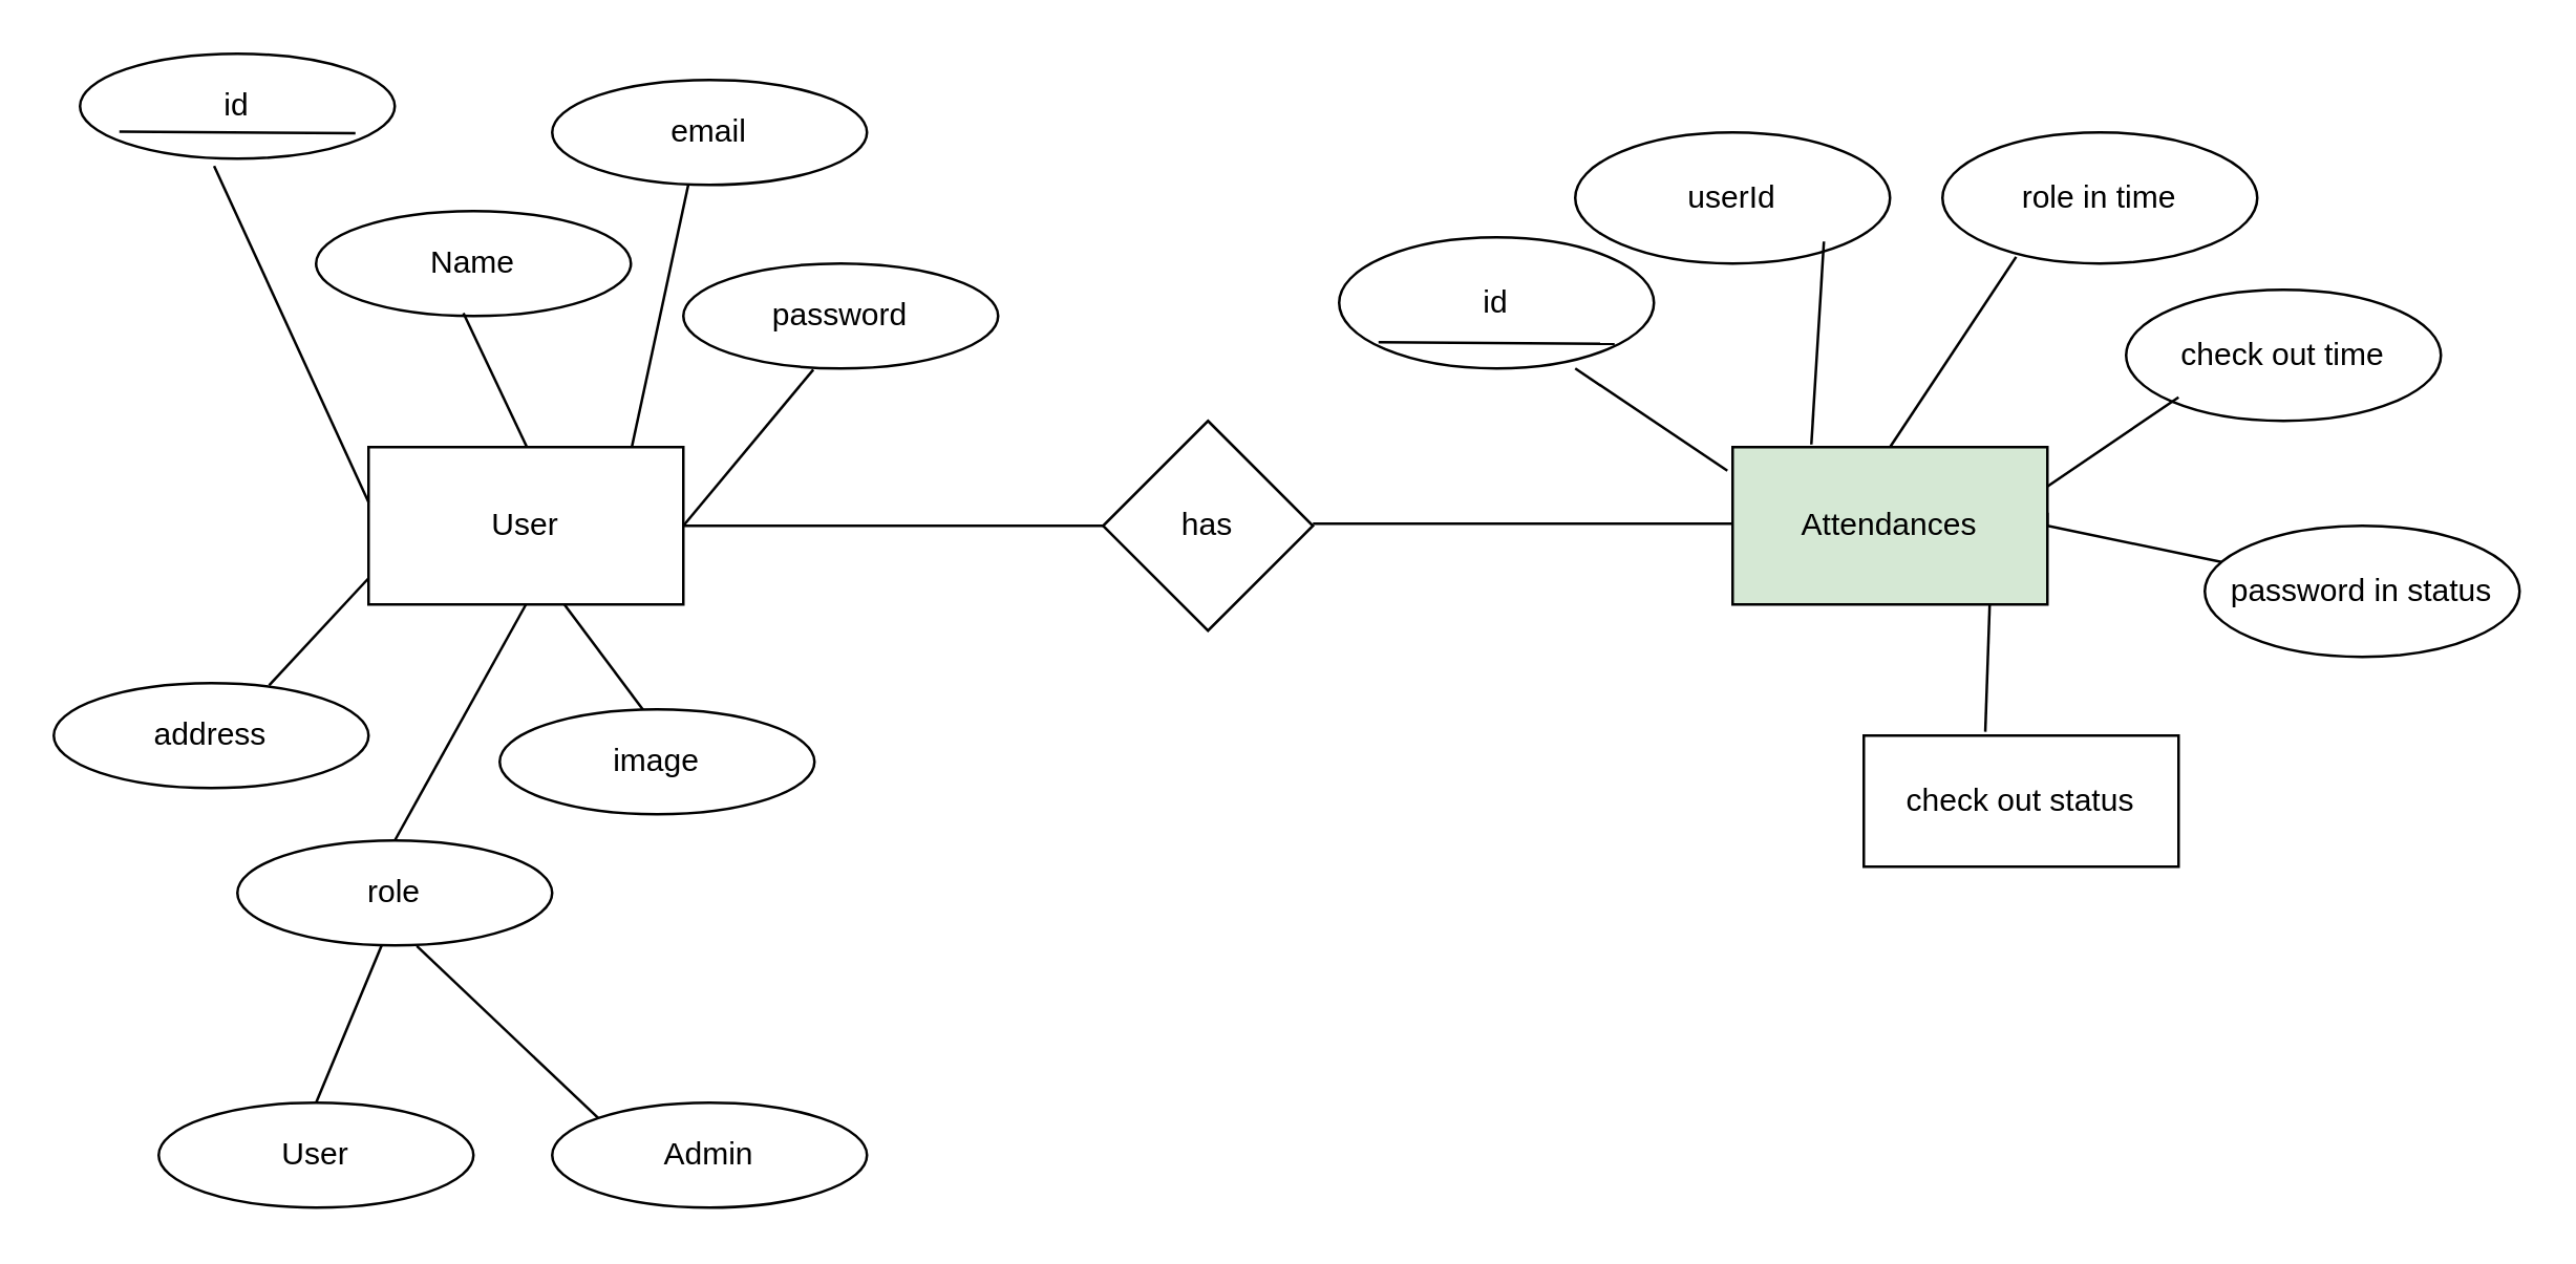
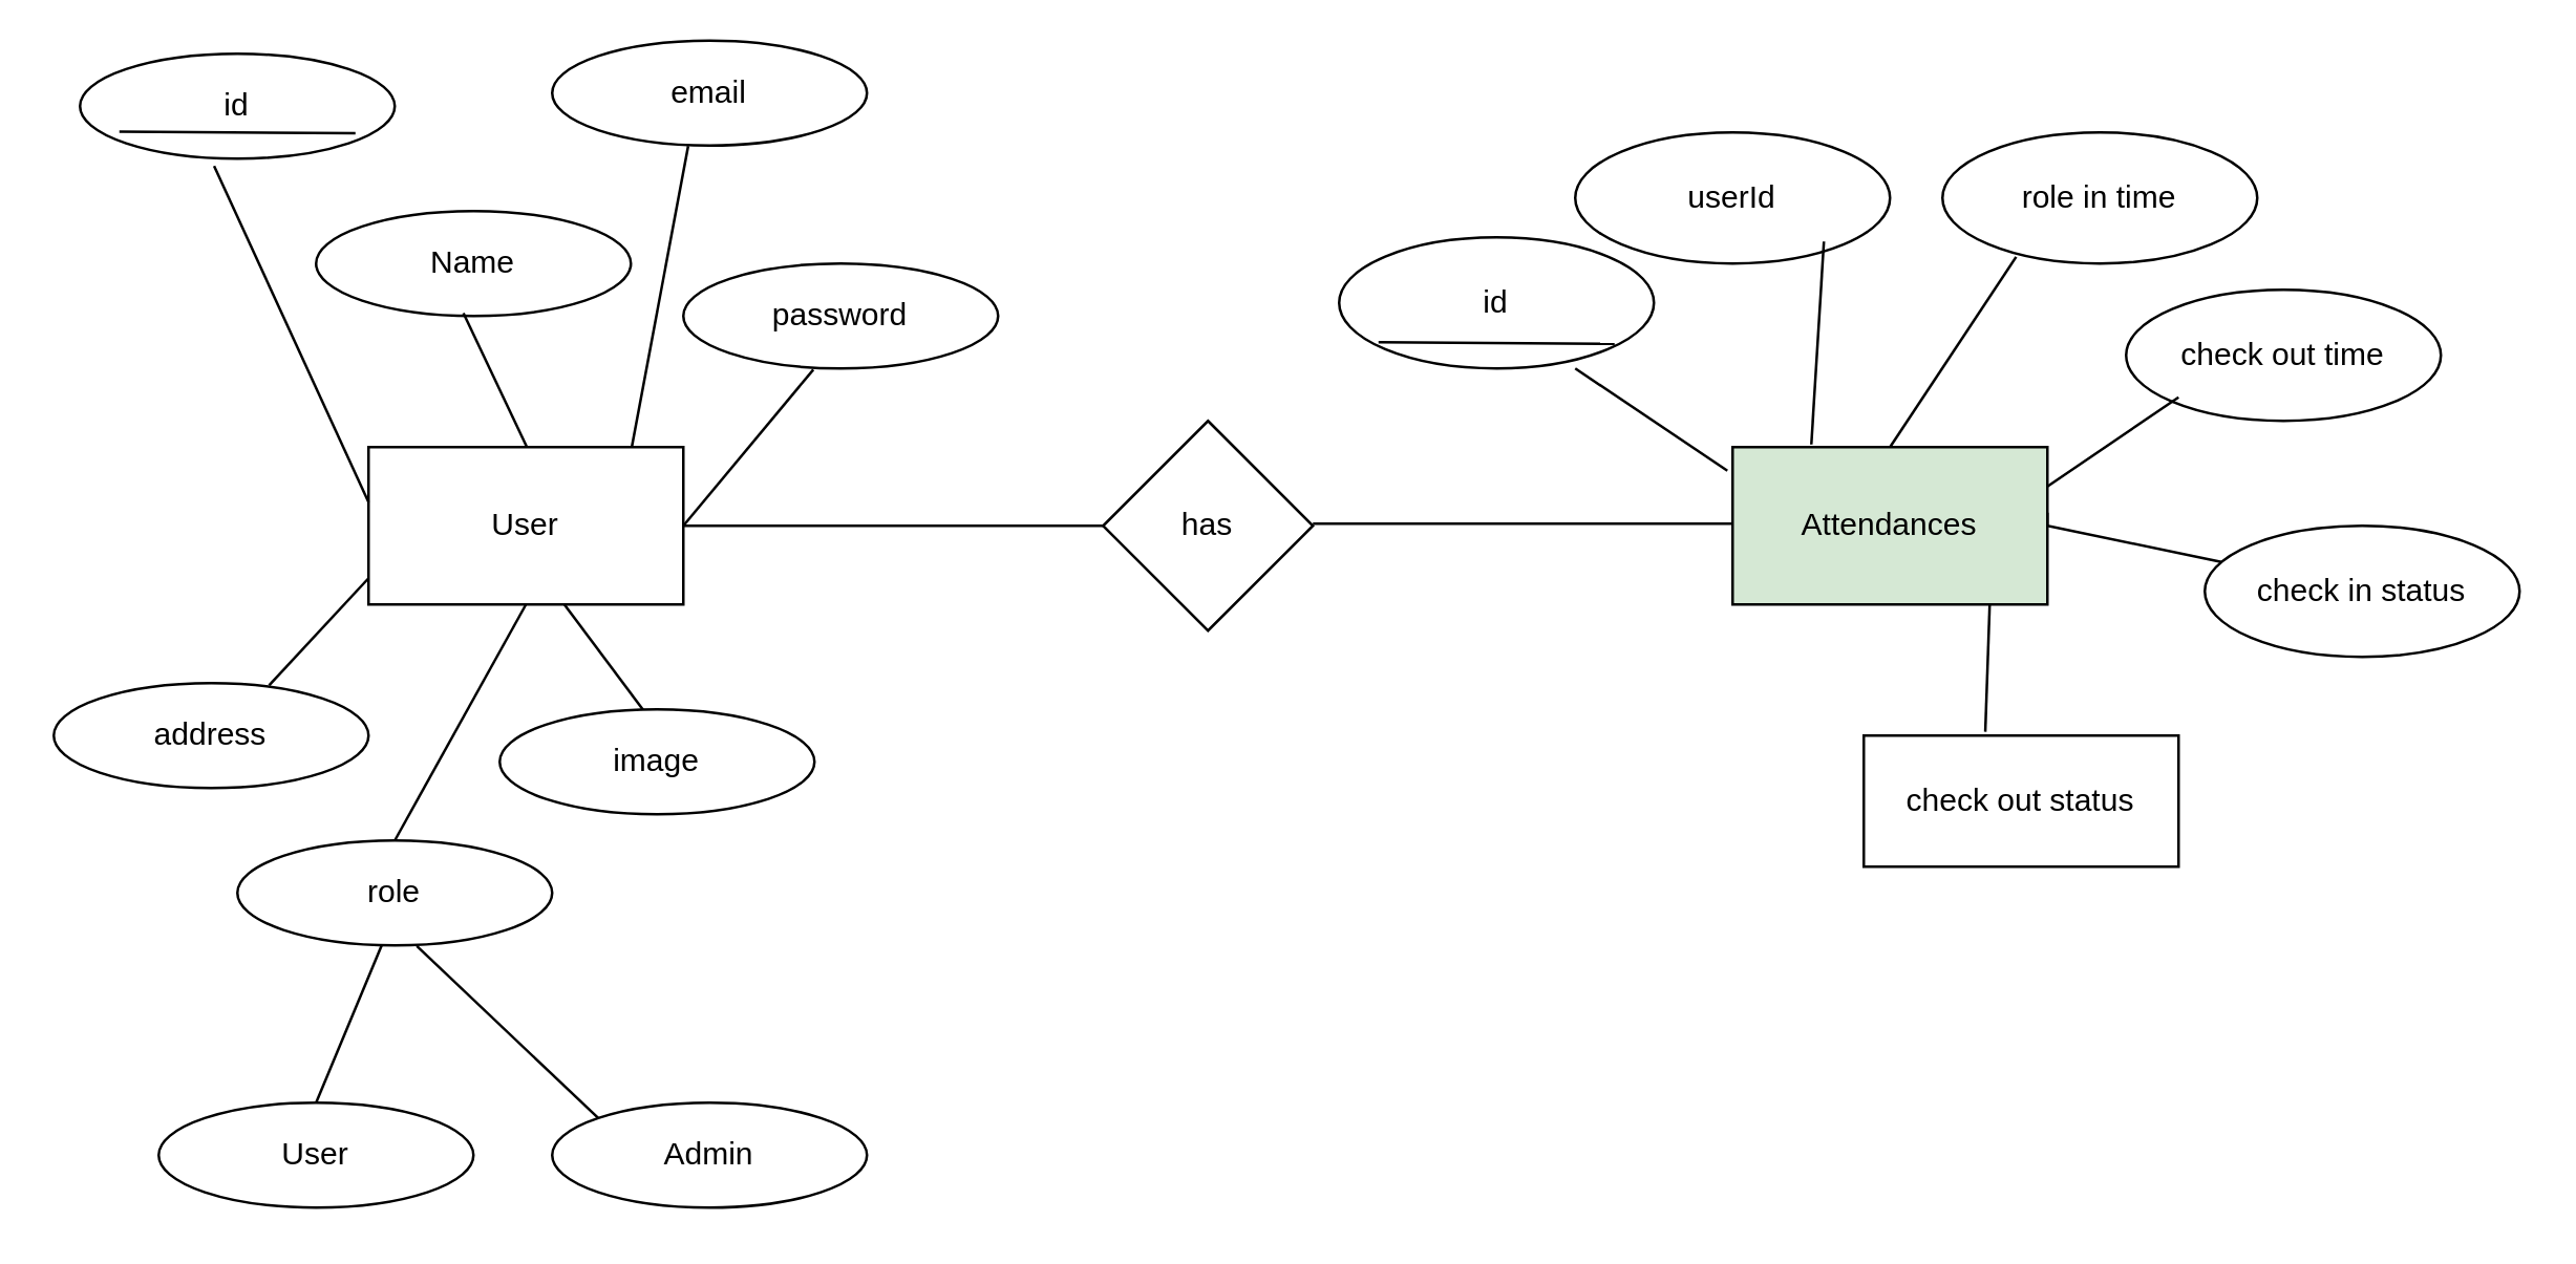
- <mxCell id="8" value="email" style="ellipse;whiteSpace=wrap;html=1;" vertex="1" parent="1"><mxGeometry x="210" y="30" width="120" height="40" as="geometry" /></mxCell>
+ <mxCell id="8" value="email" style="ellipse;whiteSpace=wrap;html=1;" vertex="1" parent="1"><mxGeometry x="210" y="15" width="120" height="40" as="geometry" /></mxCell>
- <mxCell id="28" value="password in status" style="ellipse;whiteSpace=wrap;html=1;" vertex="1" parent="1"><mxGeometry x="840" y="200" width="120" height="50" as="geometry" /></mxCell>
+ <mxCell id="28" value="check in status" style="ellipse;whiteSpace=wrap;html=1;" vertex="1" parent="1"><mxGeometry x="840" y="200" width="120" height="50" as="geometry" /></mxCell>
